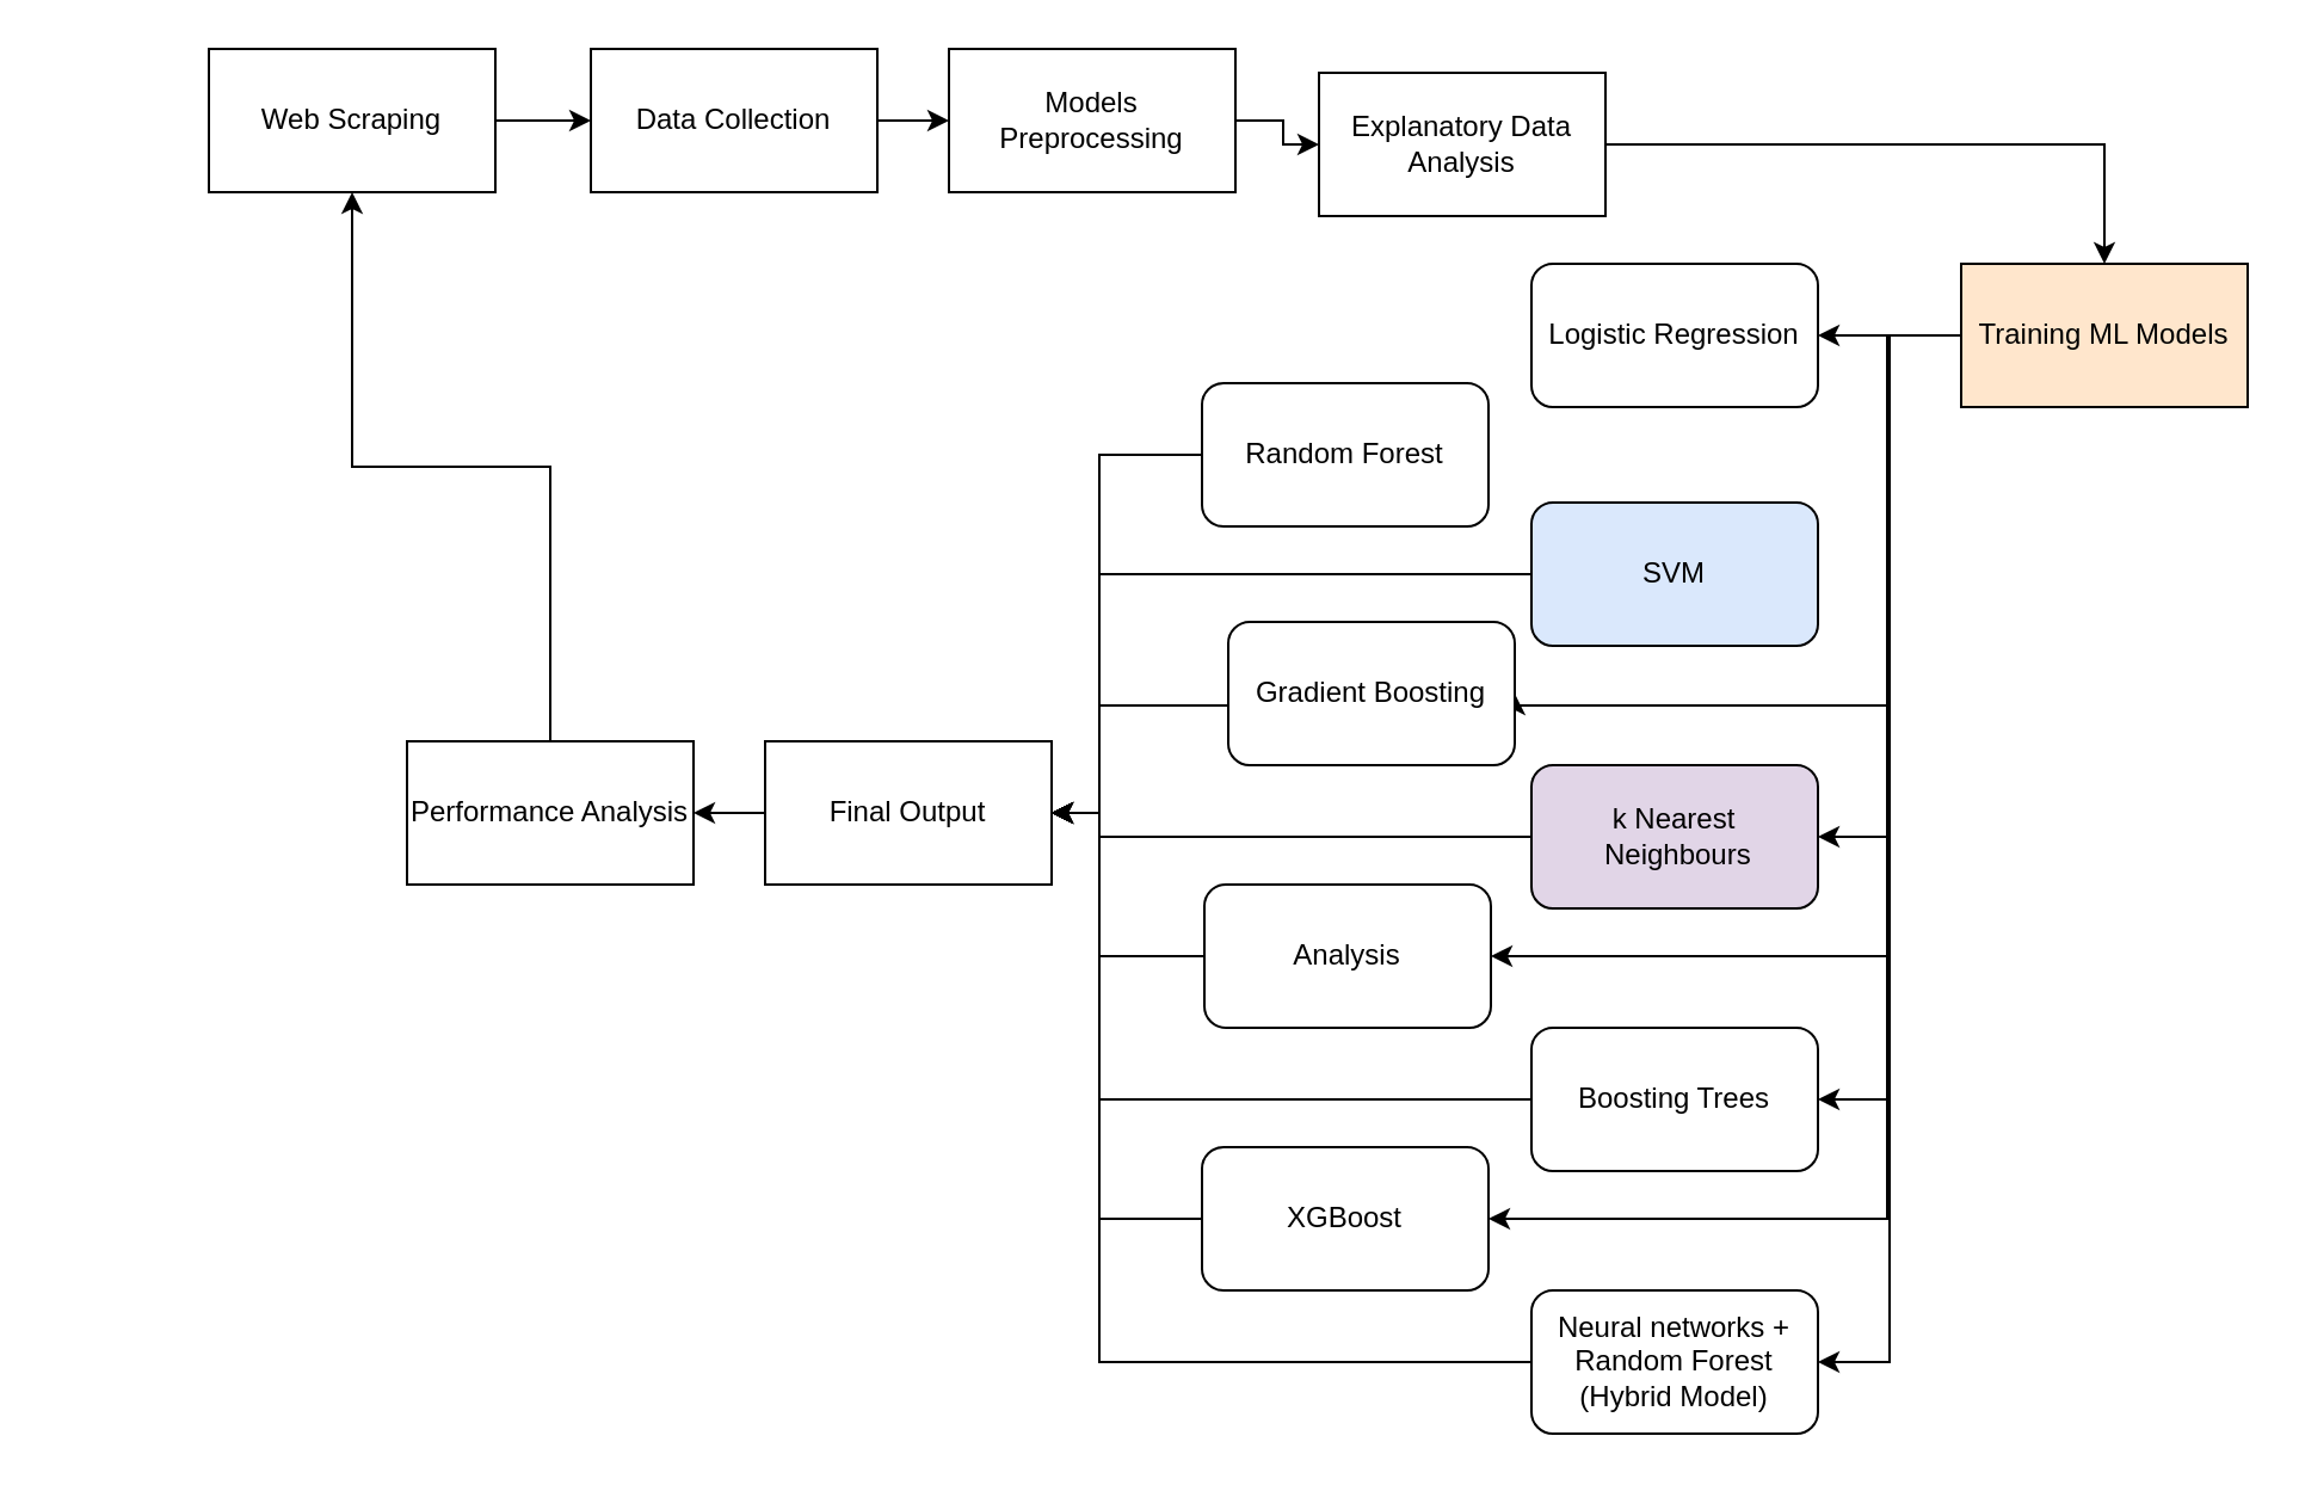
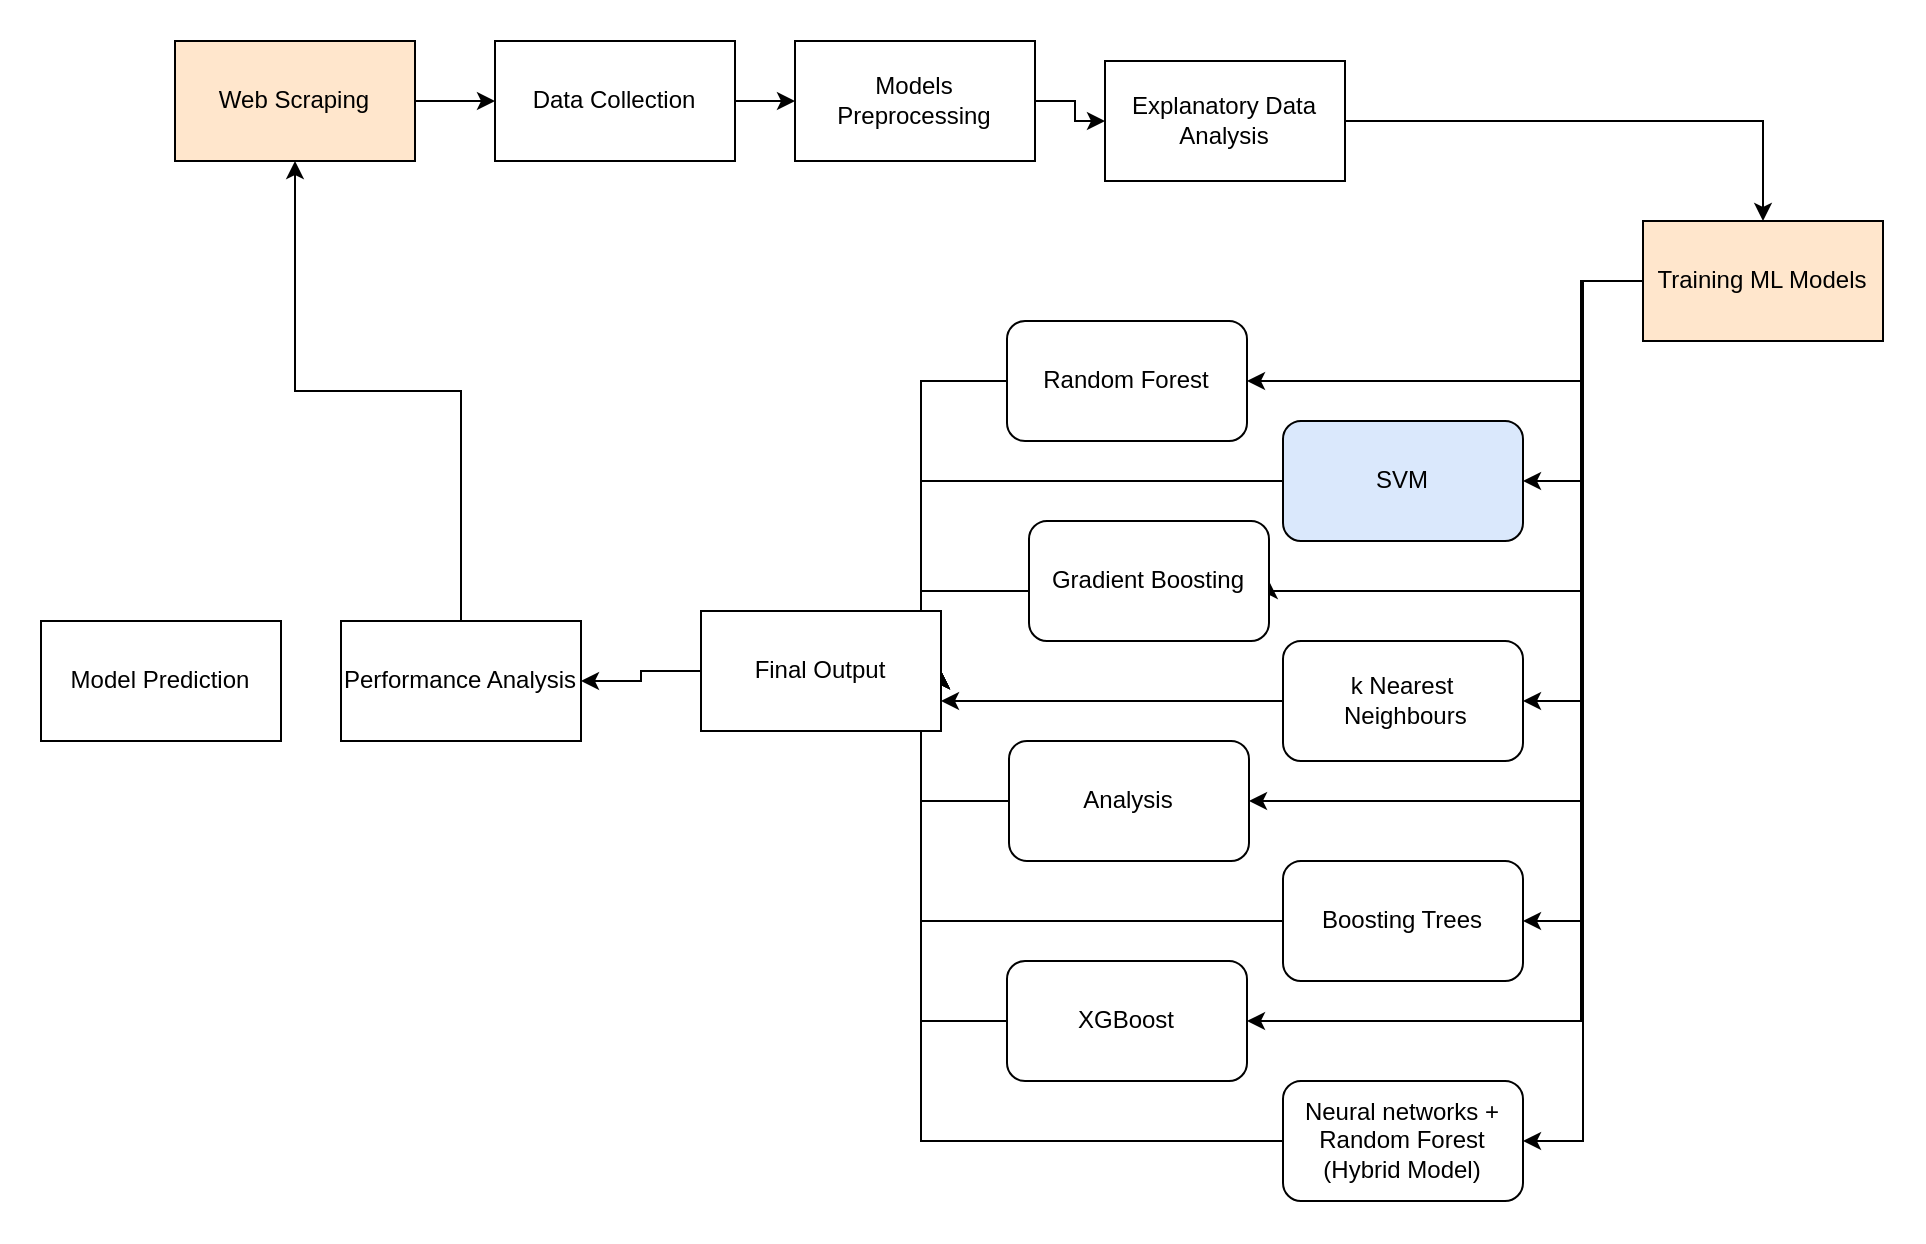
- <mxCell id="7" value="Web Scraping" style="rounded=0;whiteSpace=wrap;html=1;" vertex="1" parent="1"><mxGeometry x="87" y="20" width="120" height="60" as="geometry" /></mxCell>
+ <mxCell id="7" value="Web Scraping" style="rounded=0;whiteSpace=wrap;html=1;fillColor=#ffe6cc;" vertex="1" parent="1"><mxGeometry x="87" y="20" width="120" height="60" as="geometry" /></mxCell>
- <mxCell id="20" value="Logistic Regression" style="rounded=1;whiteSpace=wrap;html=1;" vertex="1" parent="1"><mxGeometry x="641" y="110" width="120" height="60" as="geometry" /></mxCell>
- <mxCell id="10" style="edgeStyle=orthogonalEdgeStyle;rounded=0;orthogonalLoop=1;jettySize=auto;html=1;entryX=1;entryY=0.5;entryDx=0;entryDy=0;" edge="1" parent="1" source="19" target="20"><mxGeometry relative="1" as="geometry" /></mxCell>
+ <mxCell id="11" style="edgeStyle=orthogonalEdgeStyle;rounded=0;orthogonalLoop=1;jettySize=auto;html=1;entryX=1;entryY=0.5;entryDx=0;entryDy=0;" edge="1" parent="1" source="19" target="22"><mxGeometry relative="1" as="geometry"><Array as="points"><mxPoint x="790" y="140" /><mxPoint x="790" y="190" /></Array></mxGeometry></mxCell>
+ <mxCell id="12" style="edgeStyle=orthogonalEdgeStyle;rounded=0;orthogonalLoop=1;jettySize=auto;html=1;entryX=1;entryY=0.5;entryDx=0;entryDy=0;" edge="1" parent="1" source="19" target="24"><mxGeometry relative="1" as="geometry" /></mxCell>
+ <mxCell id="37" value="Model Prediction" style="rounded=0;whiteSpace=wrap;html=1;" vertex="1" parent="1"><mxGeometry x="20" y="310" width="120" height="60" as="geometry" /></mxCell>
- <mxCell id="41" value="Final Output" style="rounded=0;whiteSpace=wrap;html=1;" vertex="1" parent="1"><mxGeometry x="320" y="310" width="120" height="60" as="geometry" /></mxCell>
+ <mxCell id="41" value="Final Output" style="rounded=0;whiteSpace=wrap;html=1;" vertex="1" parent="1"><mxGeometry x="350" y="305" width="120" height="60" as="geometry" /></mxCell>
- <mxCell id="28" value="k Nearest&lt;div&gt;&amp;nbsp;Neighbours&lt;/div&gt;" style="rounded=1;whiteSpace=wrap;html=1;fillColor=#e1d5e7;" vertex="1" parent="1"><mxGeometry x="641" y="320" width="120" height="60" as="geometry" /></mxCell>
+ <mxCell id="28" value="k Nearest&lt;div&gt;&amp;nbsp;Neighbours&lt;/div&gt;" style="rounded=1;whiteSpace=wrap;html=1;" vertex="1" parent="1"><mxGeometry x="641" y="320" width="120" height="60" as="geometry" /></mxCell>
